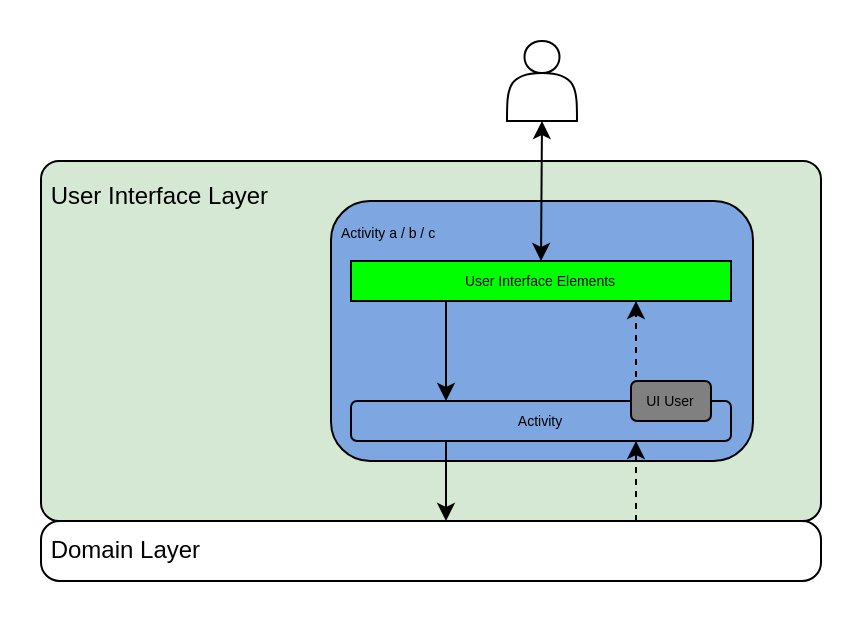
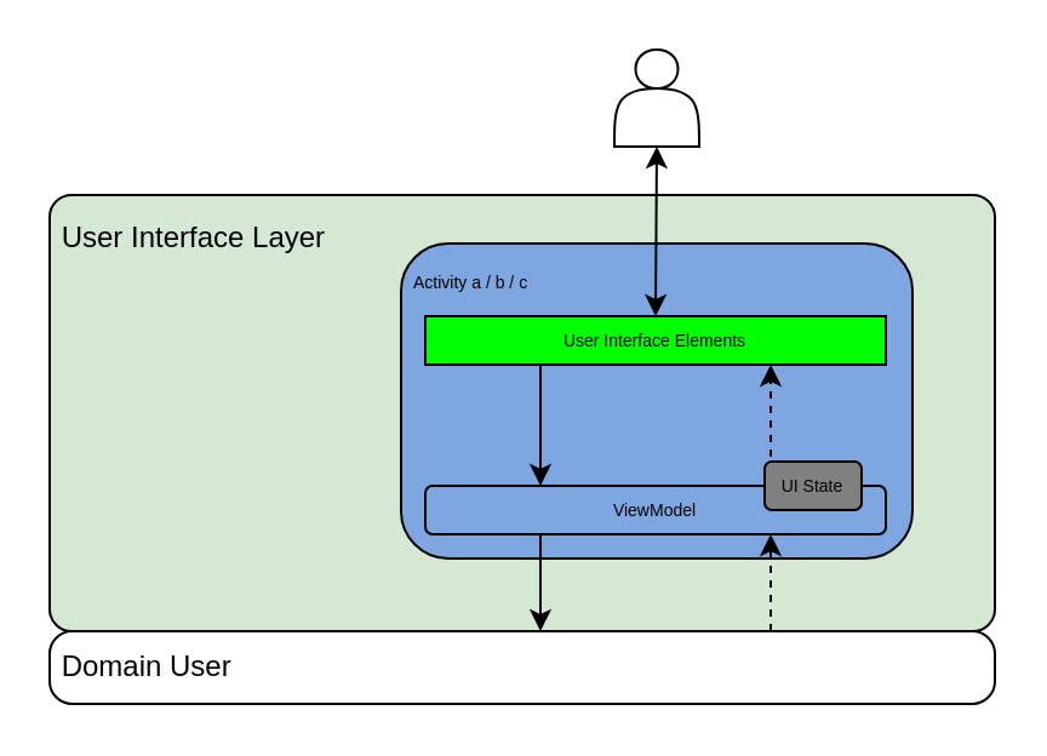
- <mxCell id="12" value="&lt;p style=&quot;line-height: 70%;&quot;&gt;&lt;font style=&quot;font-size: 7px;&quot;&gt;UI User&lt;/font&gt;&lt;/p&gt;" style="rounded=1;whiteSpace=wrap;html=1;fillColor=#808080;" parent="1" vertex="1"><mxGeometry x="315" y="190" width="40" height="20" as="geometry" /></mxCell>
+ <mxCell id="12" value="&lt;p style=&quot;line-height: 70%;&quot;&gt;&lt;font style=&quot;font-size: 7px;&quot;&gt;UI State&lt;/font&gt;&lt;/p&gt;" style="rounded=1;whiteSpace=wrap;html=1;fillColor=#808080;" parent="1" vertex="1"><mxGeometry x="315" y="190" width="40" height="20" as="geometry" /></mxCell>
- <mxCell id="10" value="&lt;p style=&quot;line-height: 70%;&quot;&gt;&lt;font style=&quot;font-size: 7px;&quot;&gt;Activity&lt;/font&gt;&lt;/p&gt;" style="rounded=1;whiteSpace=wrap;html=1;fillColor=#7EA6E0;" parent="1" vertex="1"><mxGeometry x="175" y="200" width="190" height="20" as="geometry" /></mxCell>
+ <mxCell id="10" value="&lt;p style=&quot;line-height: 70%;&quot;&gt;&lt;font style=&quot;font-size: 7px;&quot;&gt;ViewModel&lt;/font&gt;&lt;/p&gt;" style="rounded=1;whiteSpace=wrap;html=1;fillColor=#7EA6E0;" parent="1" vertex="1"><mxGeometry x="175" y="200" width="190" height="20" as="geometry" /></mxCell>
- <mxCell id="4" value="&amp;nbsp;Domain Layer" style="rounded=1;whiteSpace=wrap;html=1;align=left;arcSize=31;" parent="1" vertex="1"><mxGeometry y="260" width="390" height="30" as="geometry" x="20" /></mxCell>
+ <mxCell id="4" value="&amp;nbsp;Domain User" style="rounded=1;whiteSpace=wrap;html=1;align=left;arcSize=31;" parent="1" vertex="1"><mxGeometry y="260" width="390" height="30" as="geometry" x="20" /></mxCell>
